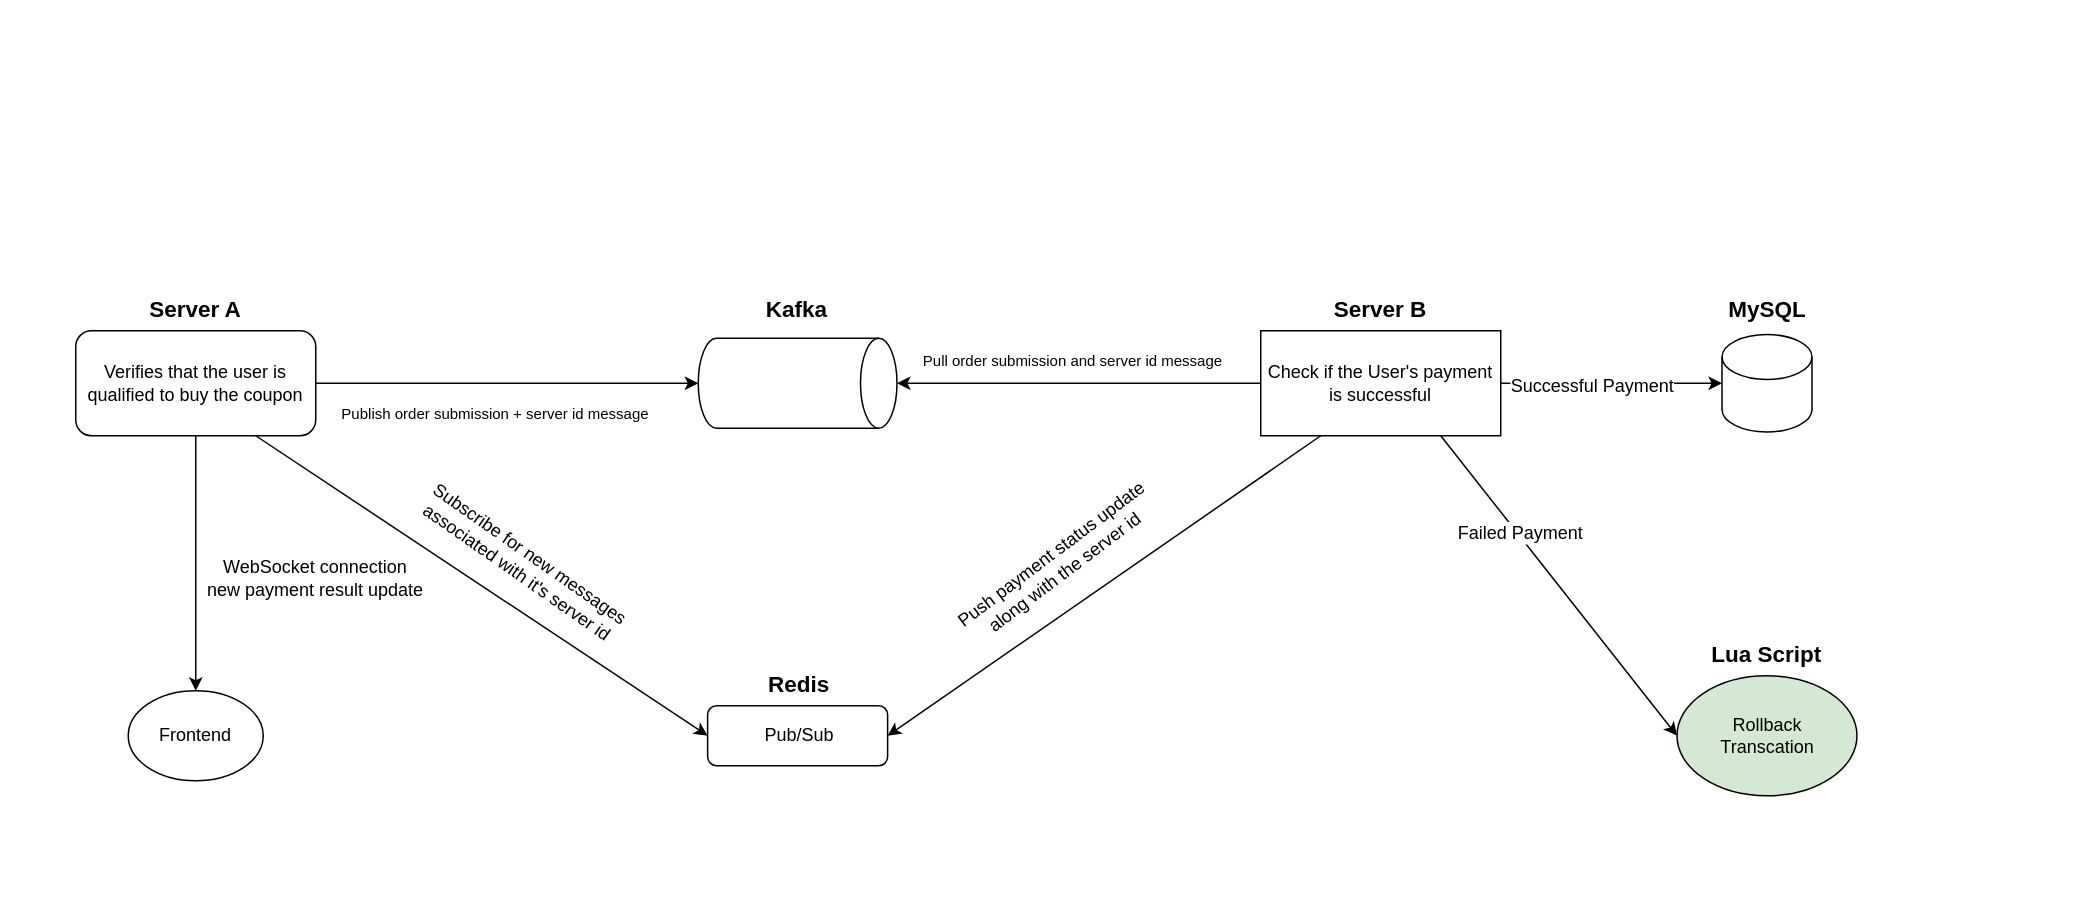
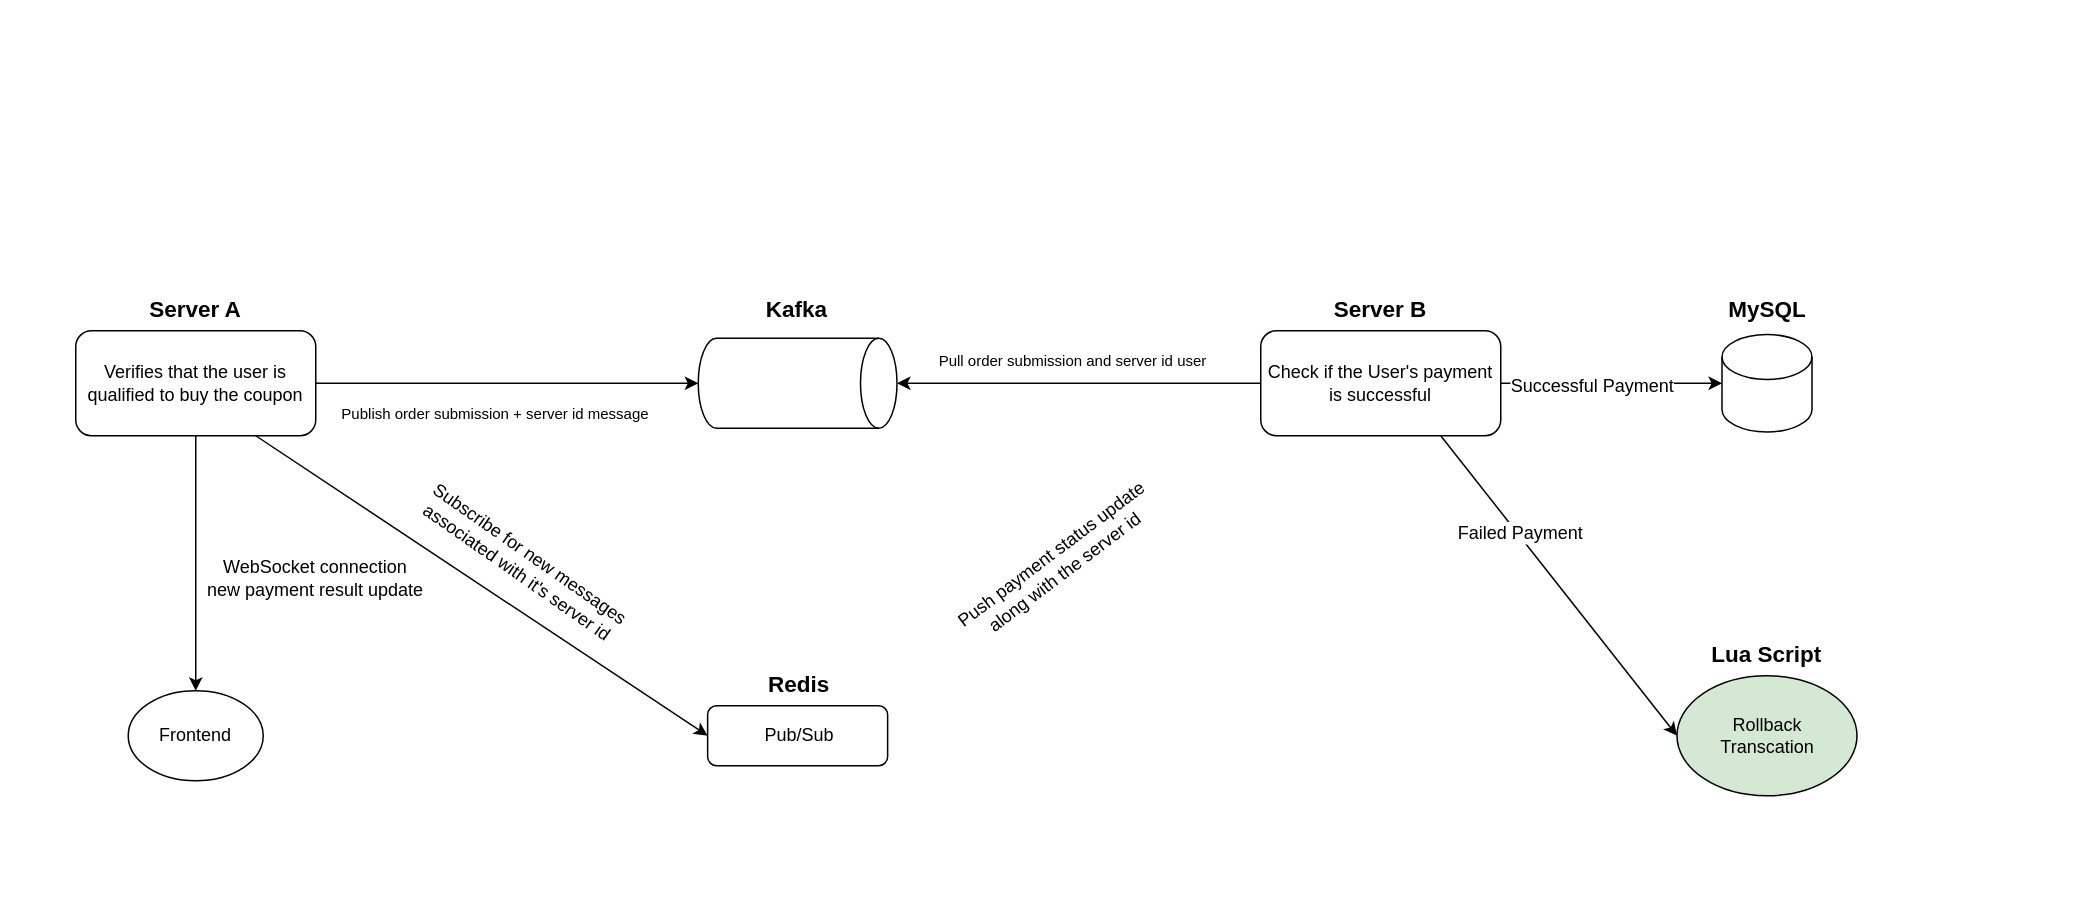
- <mxCell id="17" value="&lt;font style=&quot;font-size: 10px;&quot;&gt;Pull order submission and server id&amp;nbsp;&lt;/font&gt;&lt;span style=&quot;font-size: 10px;&quot;&gt;message&lt;/span&gt;" style="text;html=1;align=center;verticalAlign=middle;whiteSpace=wrap;rounded=0;" vertex="1" parent="1"><mxGeometry x="600" y="225" width="230" height="30" as="geometry" /></mxCell>
+ <mxCell id="17" value="&lt;font style=&quot;font-size: 10px;&quot;&gt;Pull order submission and server id&amp;nbsp;&lt;/font&gt;&lt;span style=&quot;font-size: 10px;&quot;&gt;user&lt;/span&gt;" style="text;html=1;align=center;verticalAlign=middle;whiteSpace=wrap;rounded=0;" vertex="1" parent="1"><mxGeometry x="600" y="225" width="230" height="30" as="geometry" /></mxCell>
- <mxCell id="10" value="Check if the User's payment is successful" style="whiteSpace=wrap;html=1;fontSize=12;glass=0;strokeWidth=1;shadow=0;rounded=0;" vertex="1" parent="1"><mxGeometry x="840" y="220" width="160" height="70" as="geometry" /></mxCell>
+ <mxCell id="10" value="Check if the User's payment is successful" style="rounded=1;whiteSpace=wrap;html=1;fontSize=12;glass=0;strokeWidth=1;shadow=0;" vertex="1" parent="1"><mxGeometry x="840" y="220" width="160" height="70" as="geometry" /></mxCell>
- <mxCell id="7" style="rounded=0;orthogonalLoop=1;jettySize=auto;html=1;exitX=0.25;exitY=1;exitDx=0;exitDy=0;entryX=1;entryY=0.5;entryDx=0;entryDy=0;" edge="1" parent="1" source="10" target="6"><mxGeometry relative="1" as="geometry" /></mxCell>
